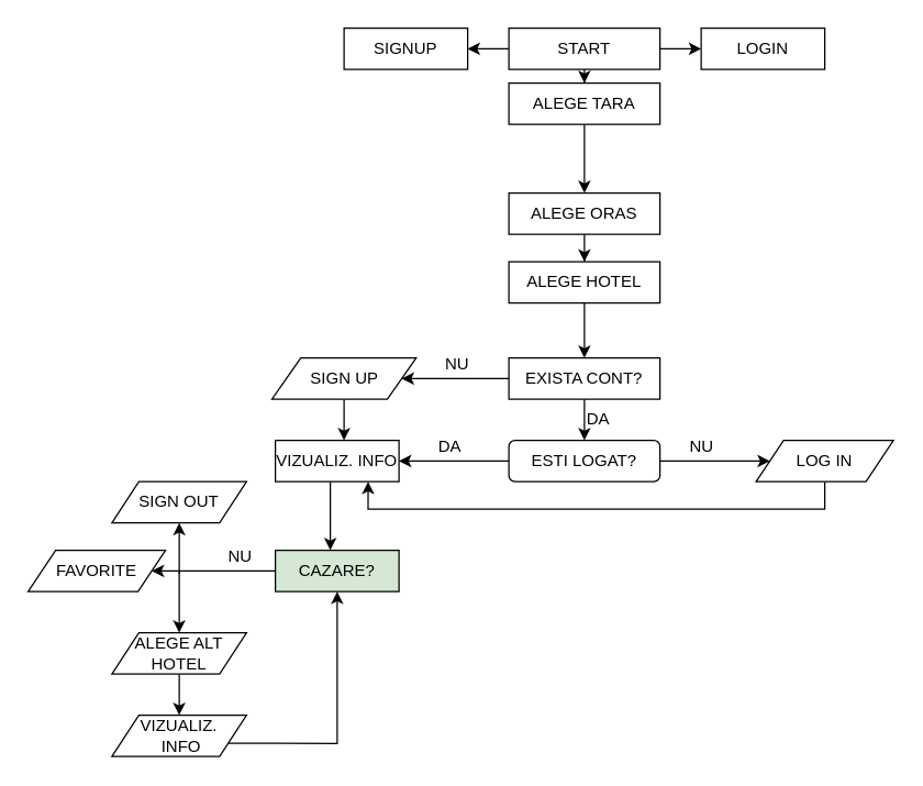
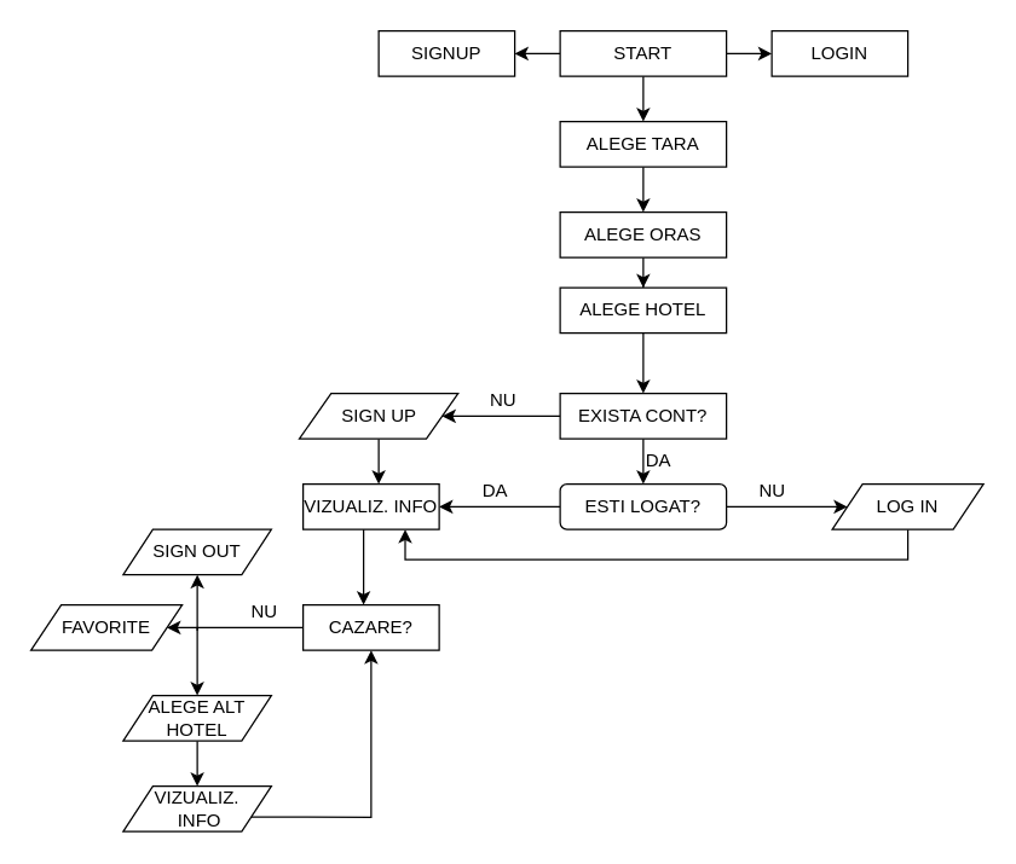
- <mxCell id="7" value="ALEGE TARA" style="rounded=0;whiteSpace=wrap;html=1;" parent="1" vertex="1"><mxGeometry x="370" y="60" width="110" height="30" as="geometry" /></mxCell>
+ <mxCell id="7" value="ALEGE TARA" style="rounded=0;whiteSpace=wrap;html=1;" parent="1" vertex="1"><mxGeometry x="370" y="80" width="110" height="30" as="geometry" /></mxCell>
- <mxCell id="27" value="CAZARE?" style="rounded=0;whiteSpace=wrap;html=1;fillColor=#d5e8d4;" parent="1" vertex="1"><mxGeometry x="200" y="400" width="90" height="30" as="geometry" /></mxCell>
+ <mxCell id="27" value="CAZARE?" style="rounded=0;whiteSpace=wrap;html=1;" parent="1" vertex="1"><mxGeometry x="200" y="400" width="90" height="30" as="geometry" /></mxCell>
